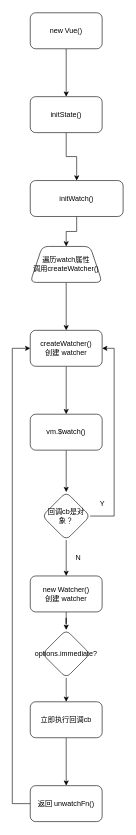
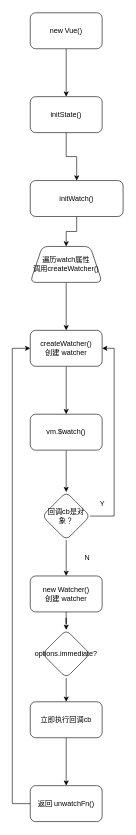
- <mxCell id="20" value="N" style="text;html=1;align=center;verticalAlign=middle;resizable=0;points=[];autosize=1;strokeColor=none;" vertex="1" parent="1"><mxGeometry x="120" y="920" width="20" height="20" as="geometry" /></mxCell>
+ <mxCell id="20" value="N" style="text;html=1;align=center;verticalAlign=middle;resizable=0;points=[];autosize=1;strokeColor=none;" vertex="1" parent="1"><mxGeometry x="135" y="920" width="20" height="20" as="geometry" /></mxCell>
